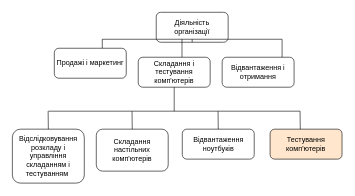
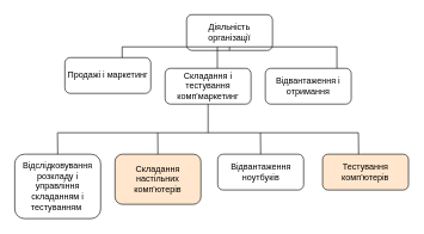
- <mxCell id="4" value="Складання і тестування комп'ютерів" style="whiteSpace=wrap;html=1;align=center;rounded=1;" vertex="1" parent="1"><mxGeometry x="230" y="95" width="120" height="50" as="geometry" /></mxCell>
+ <mxCell id="4" value="Складання і тестування комп'маркетинг" style="whiteSpace=wrap;html=1;align=center;rounded=1;" vertex="1" parent="1"><mxGeometry x="230" y="95" width="120" height="50" as="geometry" /></mxCell>
- <mxCell id="7" value="Складання настільних комп'ютерів" style="whiteSpace=wrap;html=1;align=center;rounded=1;" vertex="1" parent="1"><mxGeometry x="160" y="215" width="120" height="70" as="geometry" /></mxCell>
+ <mxCell id="7" value="Складання настільних комп'ютерів" style="whiteSpace=wrap;html=1;align=center;rounded=1;fillColor=#ffe6cc;" vertex="1" parent="1"><mxGeometry x="160" y="215" width="120" height="70" as="geometry" /></mxCell>
